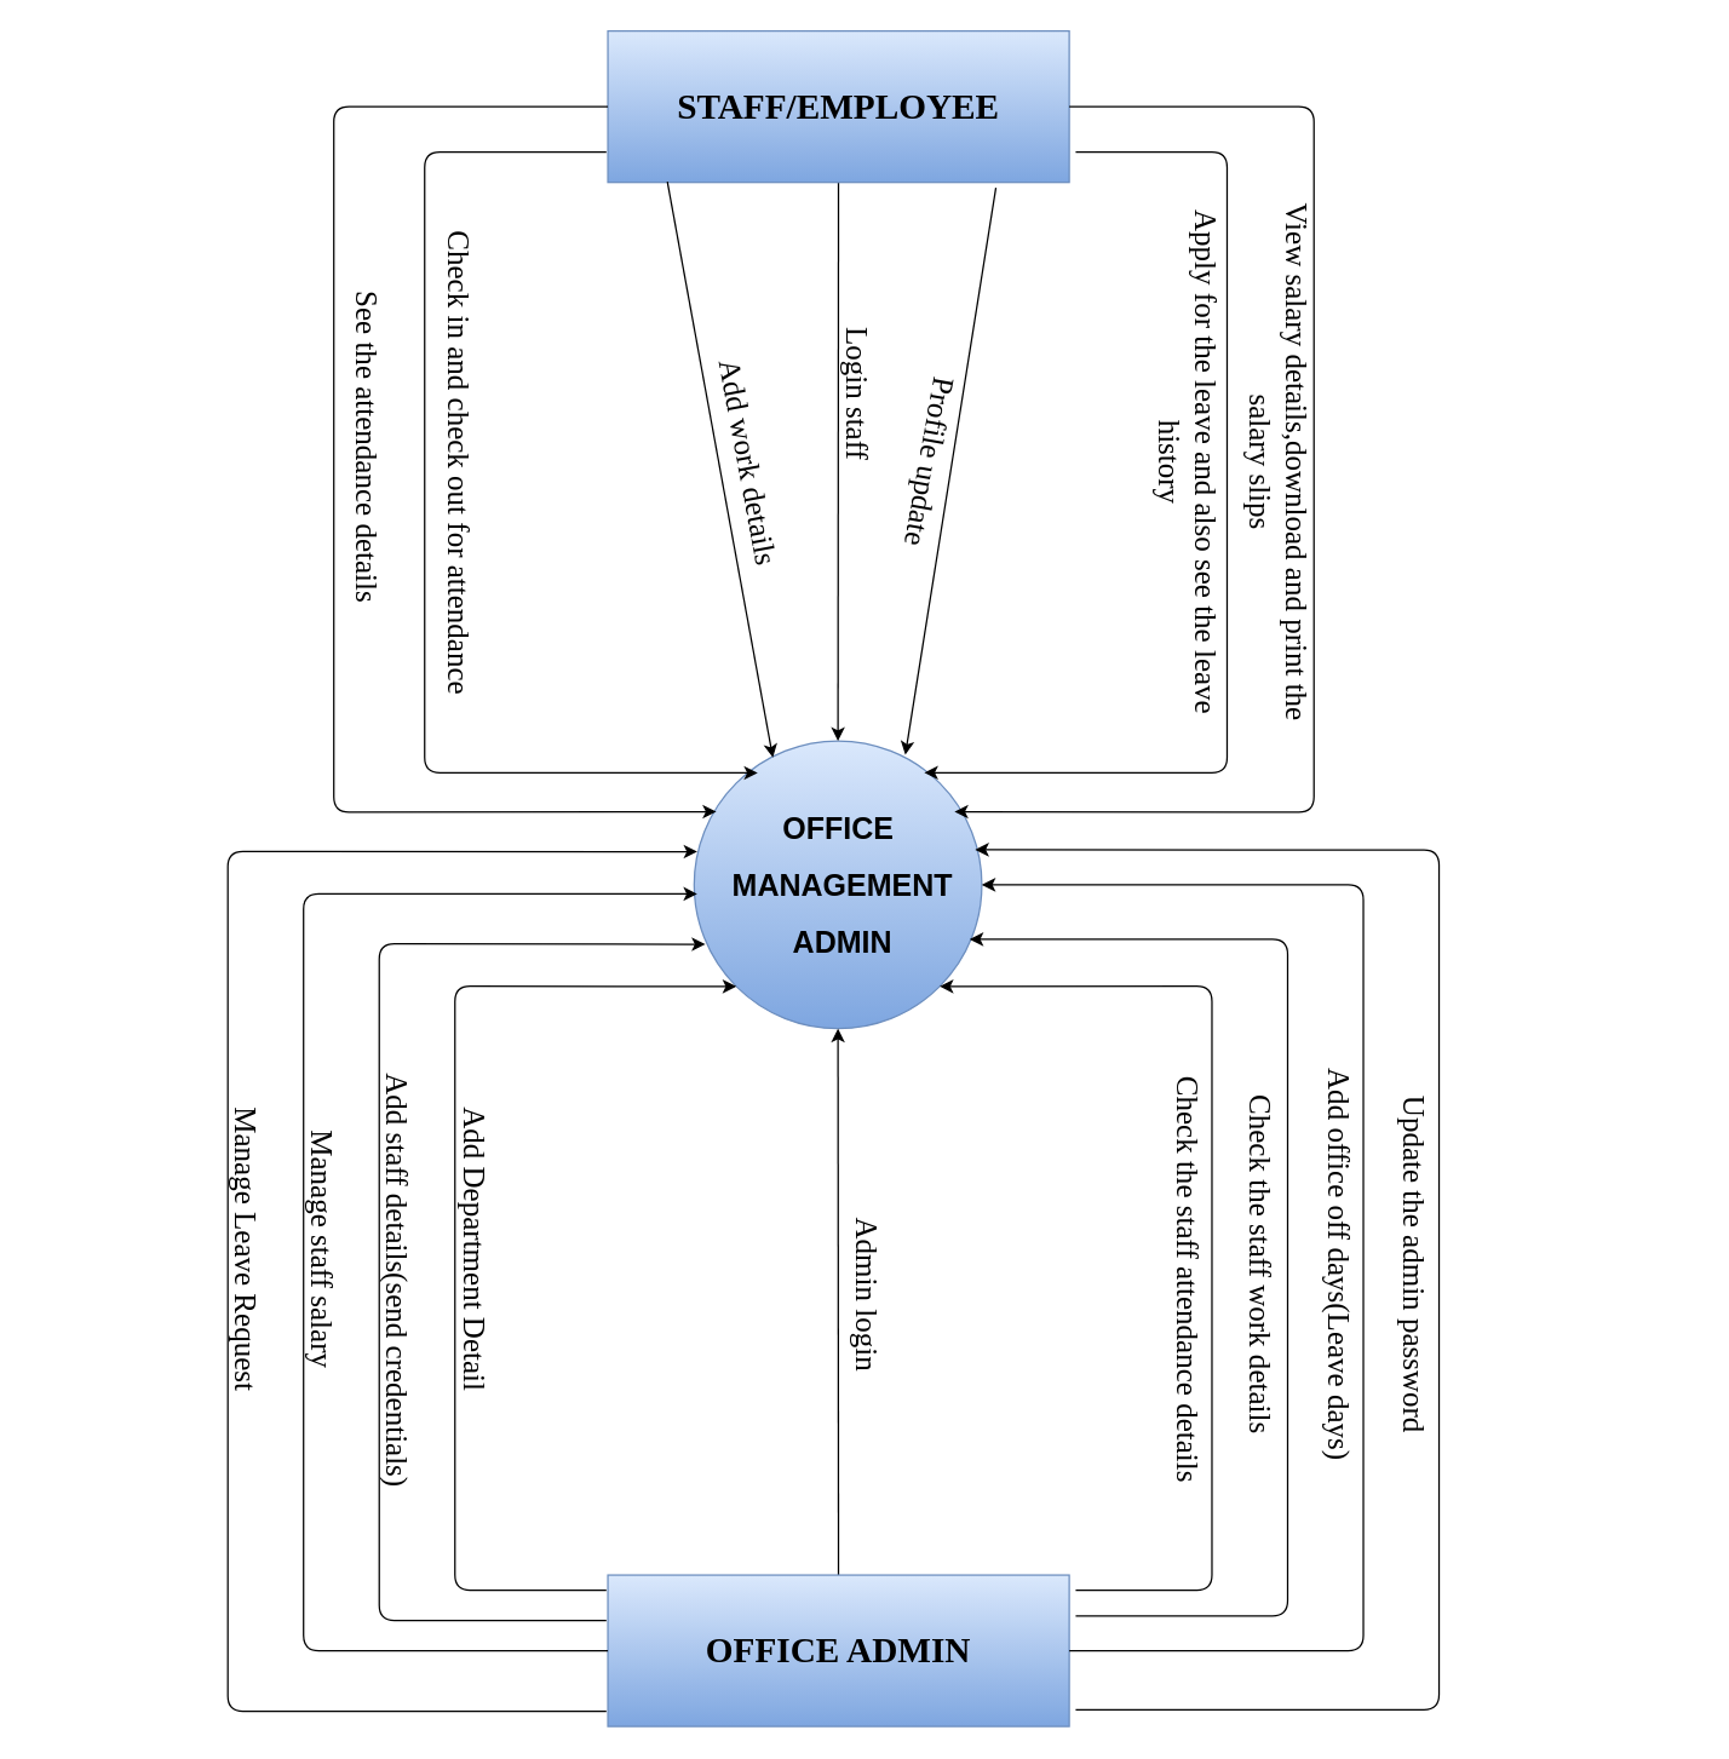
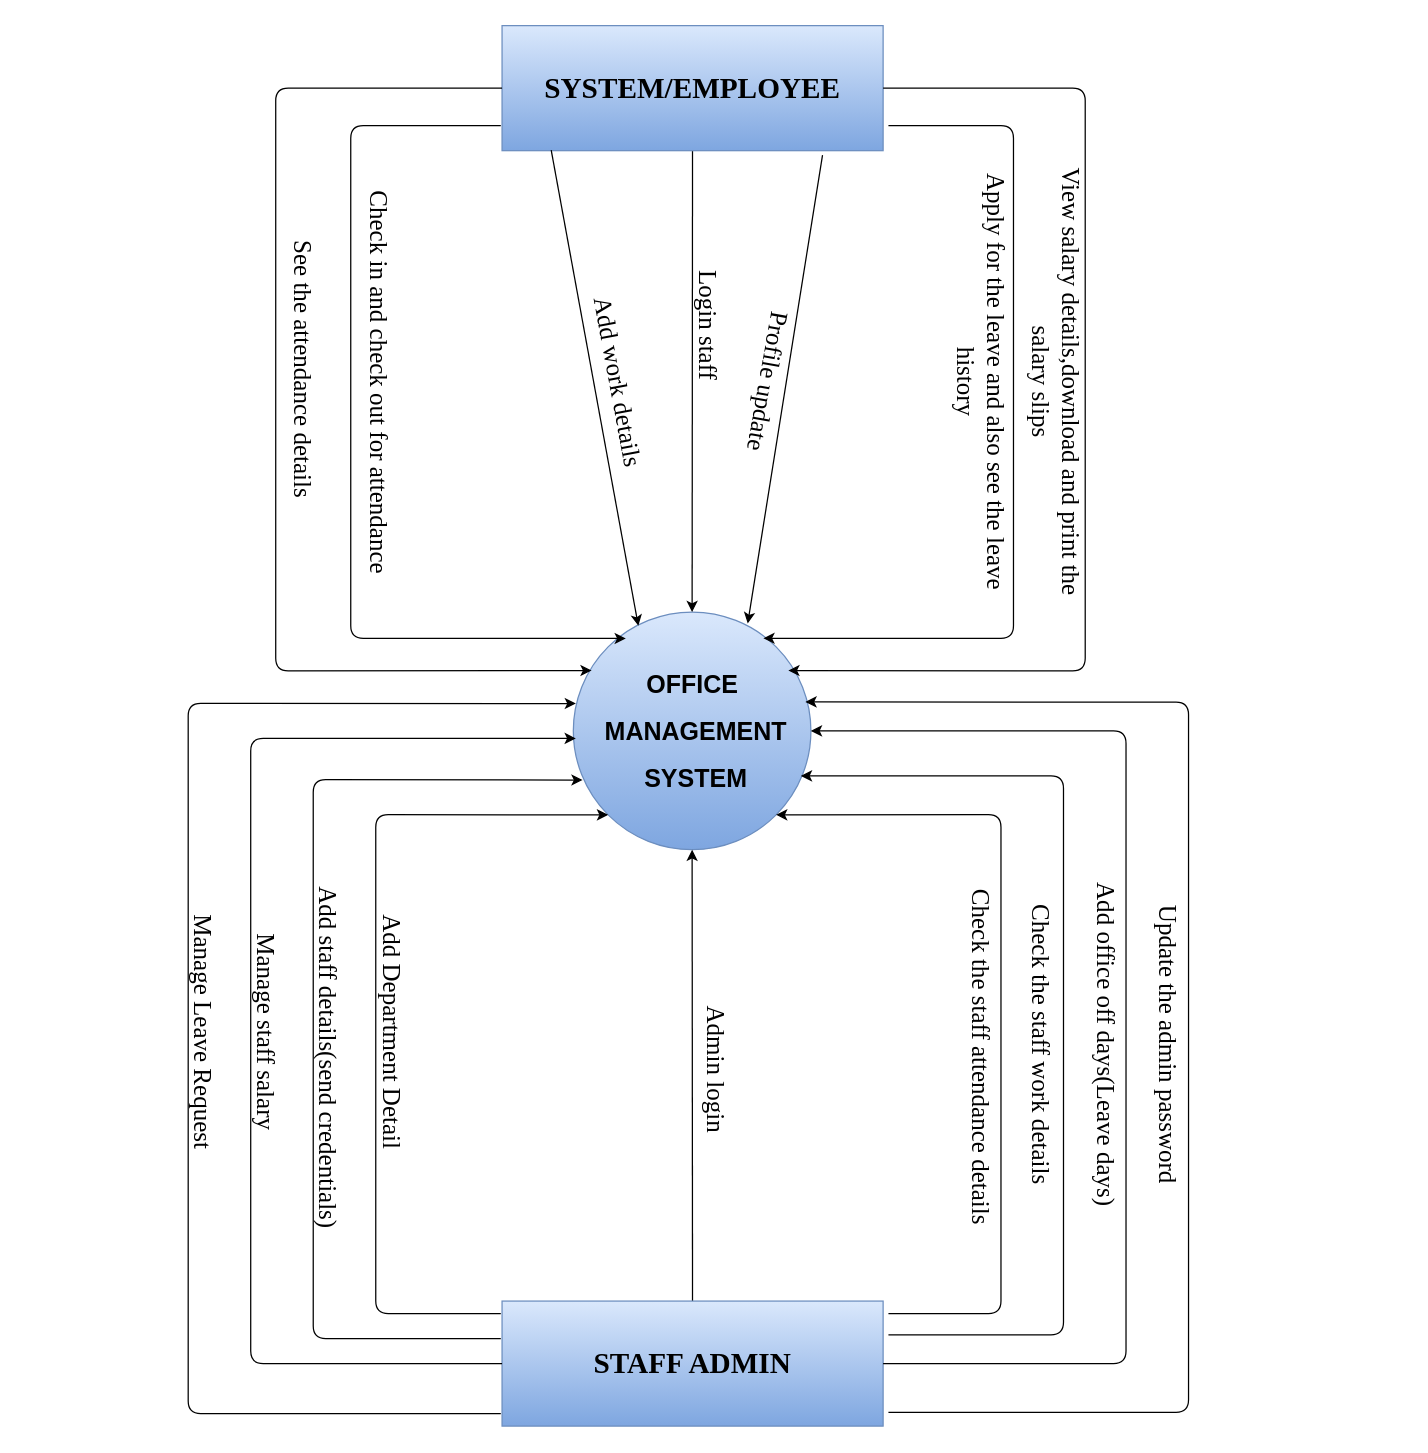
- <mxCell id="4" value="&lt;h3&gt;STAFF/EMPLOYEE&lt;/h3&gt;" style="html=1;dashed=0;whitespace=wrap;fontFamily=Verdana;fontSize=20;gradientColor=#7ea6e0;fillColor=#dae8fc;labelBackgroundColor=none;strokeColor=#6c8ebf;fontColor=#000000;" parent="1" vertex="1"><mxGeometry x="401" y="20" width="304.75" height="100" as="geometry" /></mxCell>
+ <mxCell id="4" value="&lt;h3&gt;SYSTEM/EMPLOYEE&lt;/h3&gt;" style="html=1;dashed=0;whitespace=wrap;fontFamily=Verdana;fontSize=20;gradientColor=#7ea6e0;fillColor=#dae8fc;labelBackgroundColor=none;strokeColor=#6c8ebf;fontColor=#000000;" parent="1" vertex="1"><mxGeometry x="401" y="20" width="304.75" height="100" as="geometry" /></mxCell>
- <mxCell id="2" value="&lt;h1 style=&quot;font-size: 20px;&quot;&gt;&lt;font style=&quot;font-size: 20px;&quot;&gt;OFFICE&lt;/font&gt;&lt;/h1&gt;&lt;h1 style=&quot;font-size: 20px;&quot;&gt;&lt;font style=&quot;font-size: 20px;&quot;&gt;&amp;nbsp;MANAGEMENT&lt;/font&gt;&lt;/h1&gt;&lt;h1 style=&quot;font-size: 20px;&quot;&gt;&lt;font style=&quot;font-size: 20px;&quot;&gt;&amp;nbsp;ADMIN&lt;/font&gt;&lt;/h1&gt;" style="shape=ellipse;html=1;dashed=0;whitespace=wrap;aspect=fixed;perimeter=ellipsePerimeter;fillColor=#dae8fc;strokeColor=#6c8ebf;gradientColor=#7ea6e0;fontColor=#000000;" parent="1" vertex="1"><mxGeometry x="458" y="489" width="190" height="190" as="geometry" /></mxCell>
+ <mxCell id="2" value="&lt;h1 style=&quot;font-size: 20px;&quot;&gt;&lt;font style=&quot;font-size: 20px;&quot;&gt;OFFICE&lt;/font&gt;&lt;/h1&gt;&lt;h1 style=&quot;font-size: 20px;&quot;&gt;&lt;font style=&quot;font-size: 20px;&quot;&gt;&amp;nbsp;MANAGEMENT&lt;/font&gt;&lt;/h1&gt;&lt;h1 style=&quot;font-size: 20px;&quot;&gt;&lt;font style=&quot;font-size: 20px;&quot;&gt;&amp;nbsp;SYSTEM&lt;/font&gt;&lt;/h1&gt;" style="shape=ellipse;html=1;dashed=0;whitespace=wrap;aspect=fixed;perimeter=ellipsePerimeter;fillColor=#dae8fc;strokeColor=#6c8ebf;gradientColor=#7ea6e0;fontColor=#000000;" parent="1" vertex="1"><mxGeometry x="458" y="489" width="190" height="190" as="geometry" /></mxCell>
- <mxCell id="6" value="&lt;h3&gt;OFFICE ADMIN&lt;/h3&gt;" style="html=1;dashed=0;whitespace=wrap;fontFamily=Verdana;fontSize=20;fillColor=#dae8fc;gradientColor=#7ea6e0;strokeColor=#6c8ebf;fontColor=#000000;" parent="1" vertex="1"><mxGeometry x="401" y="1040" width="304.75" height="100" as="geometry" /></mxCell>
+ <mxCell id="6" value="&lt;h3&gt;STAFF ADMIN&lt;/h3&gt;" style="html=1;dashed=0;whitespace=wrap;fontFamily=Verdana;fontSize=20;fillColor=#dae8fc;gradientColor=#7ea6e0;strokeColor=#6c8ebf;fontColor=#000000;" parent="1" vertex="1"><mxGeometry x="401" y="1040" width="304.75" height="100" as="geometry" /></mxCell>
